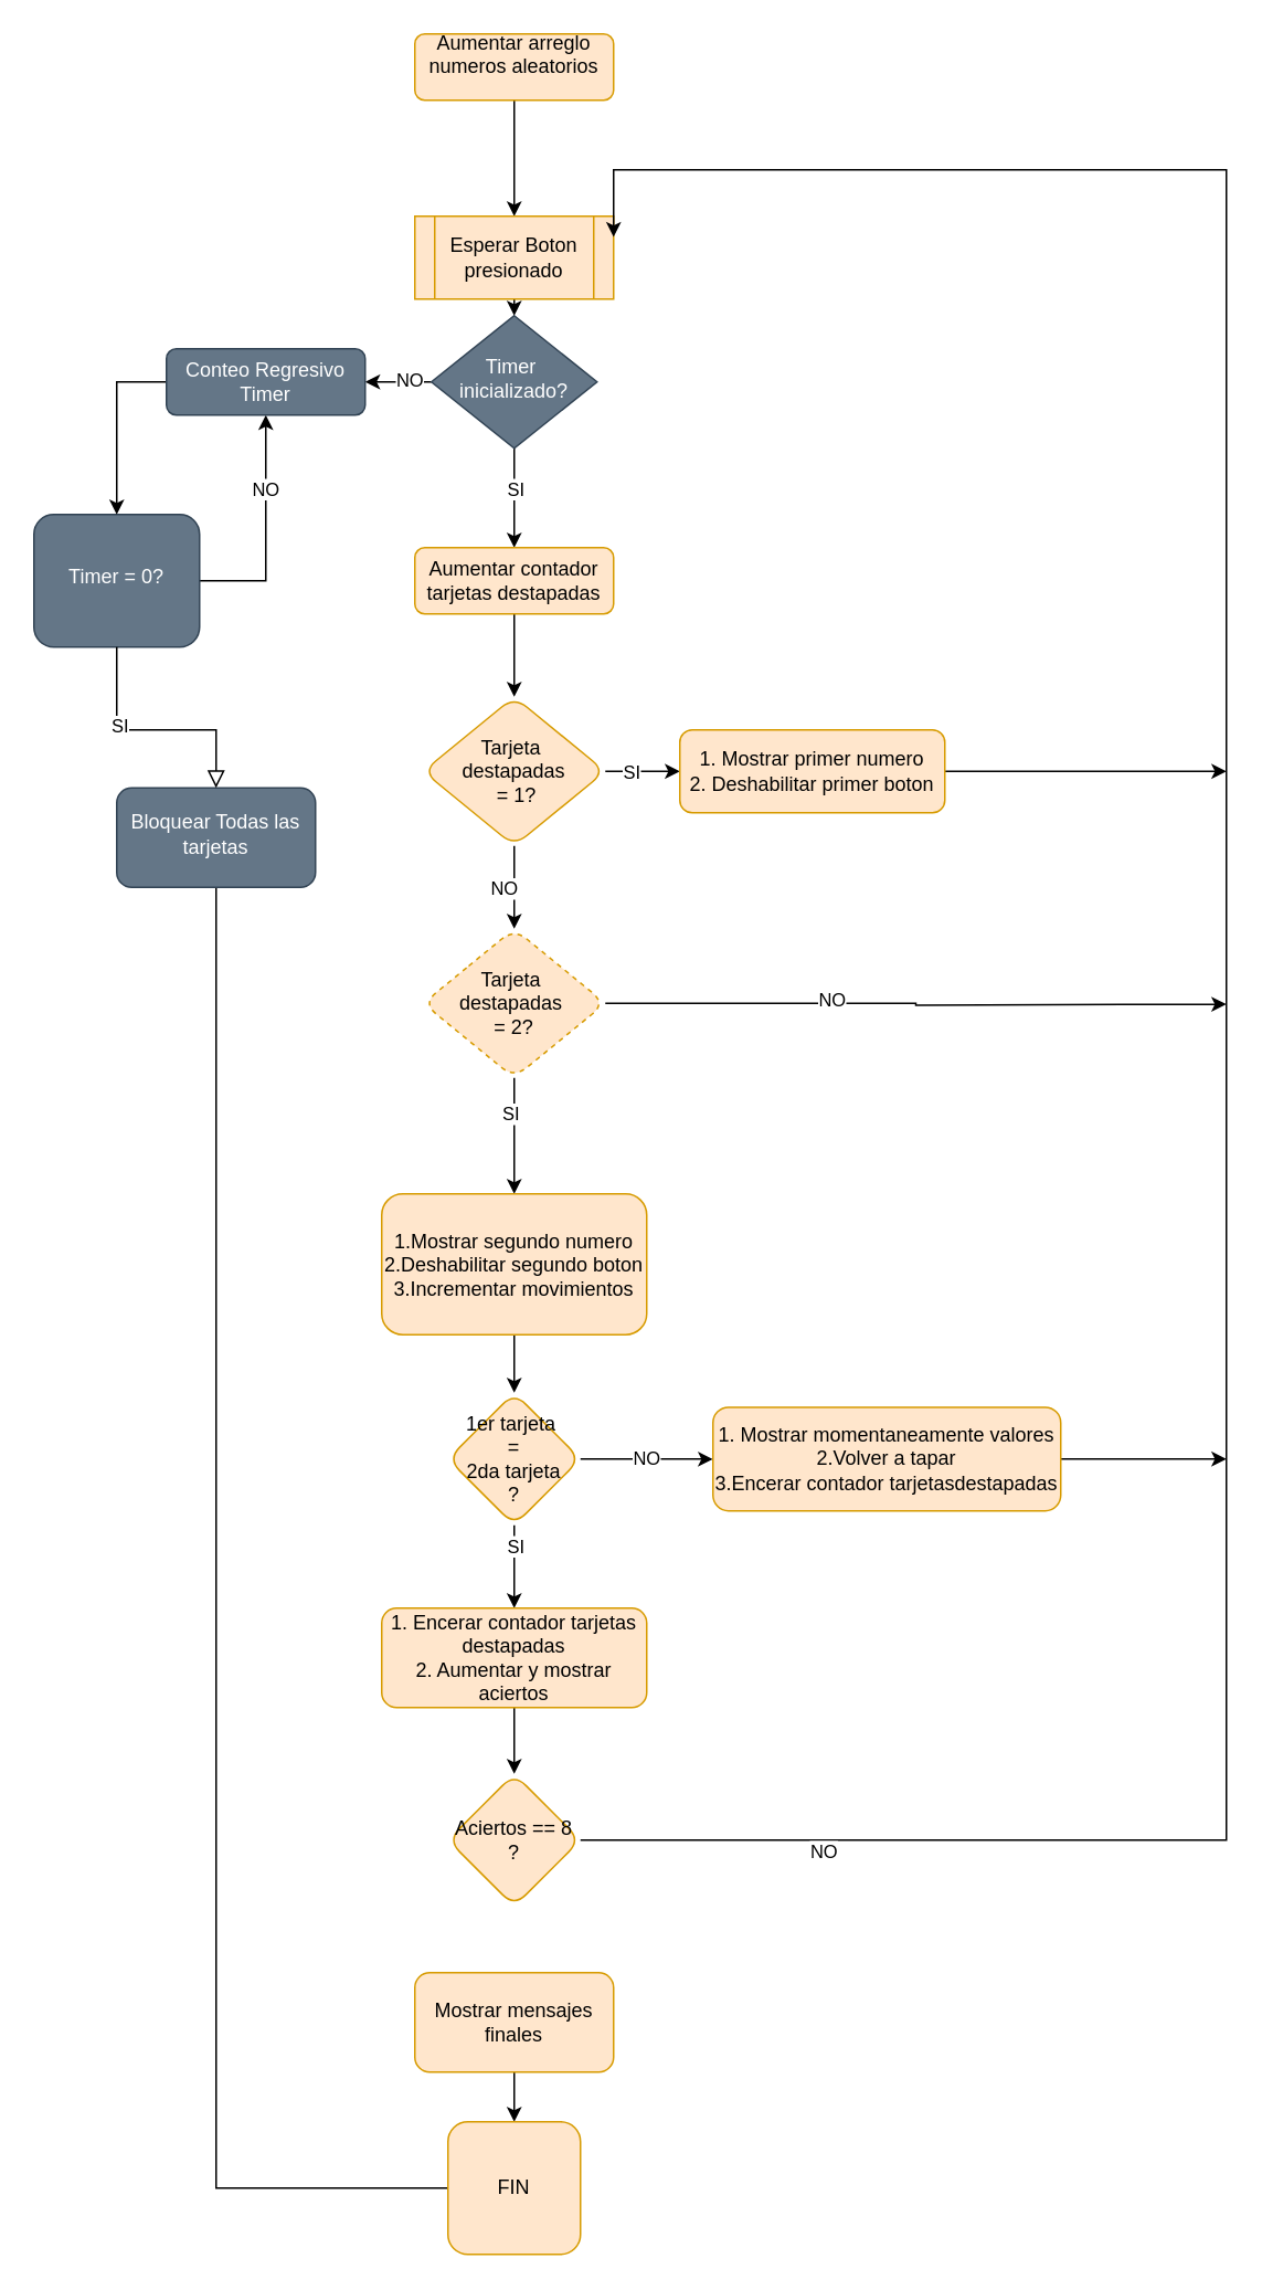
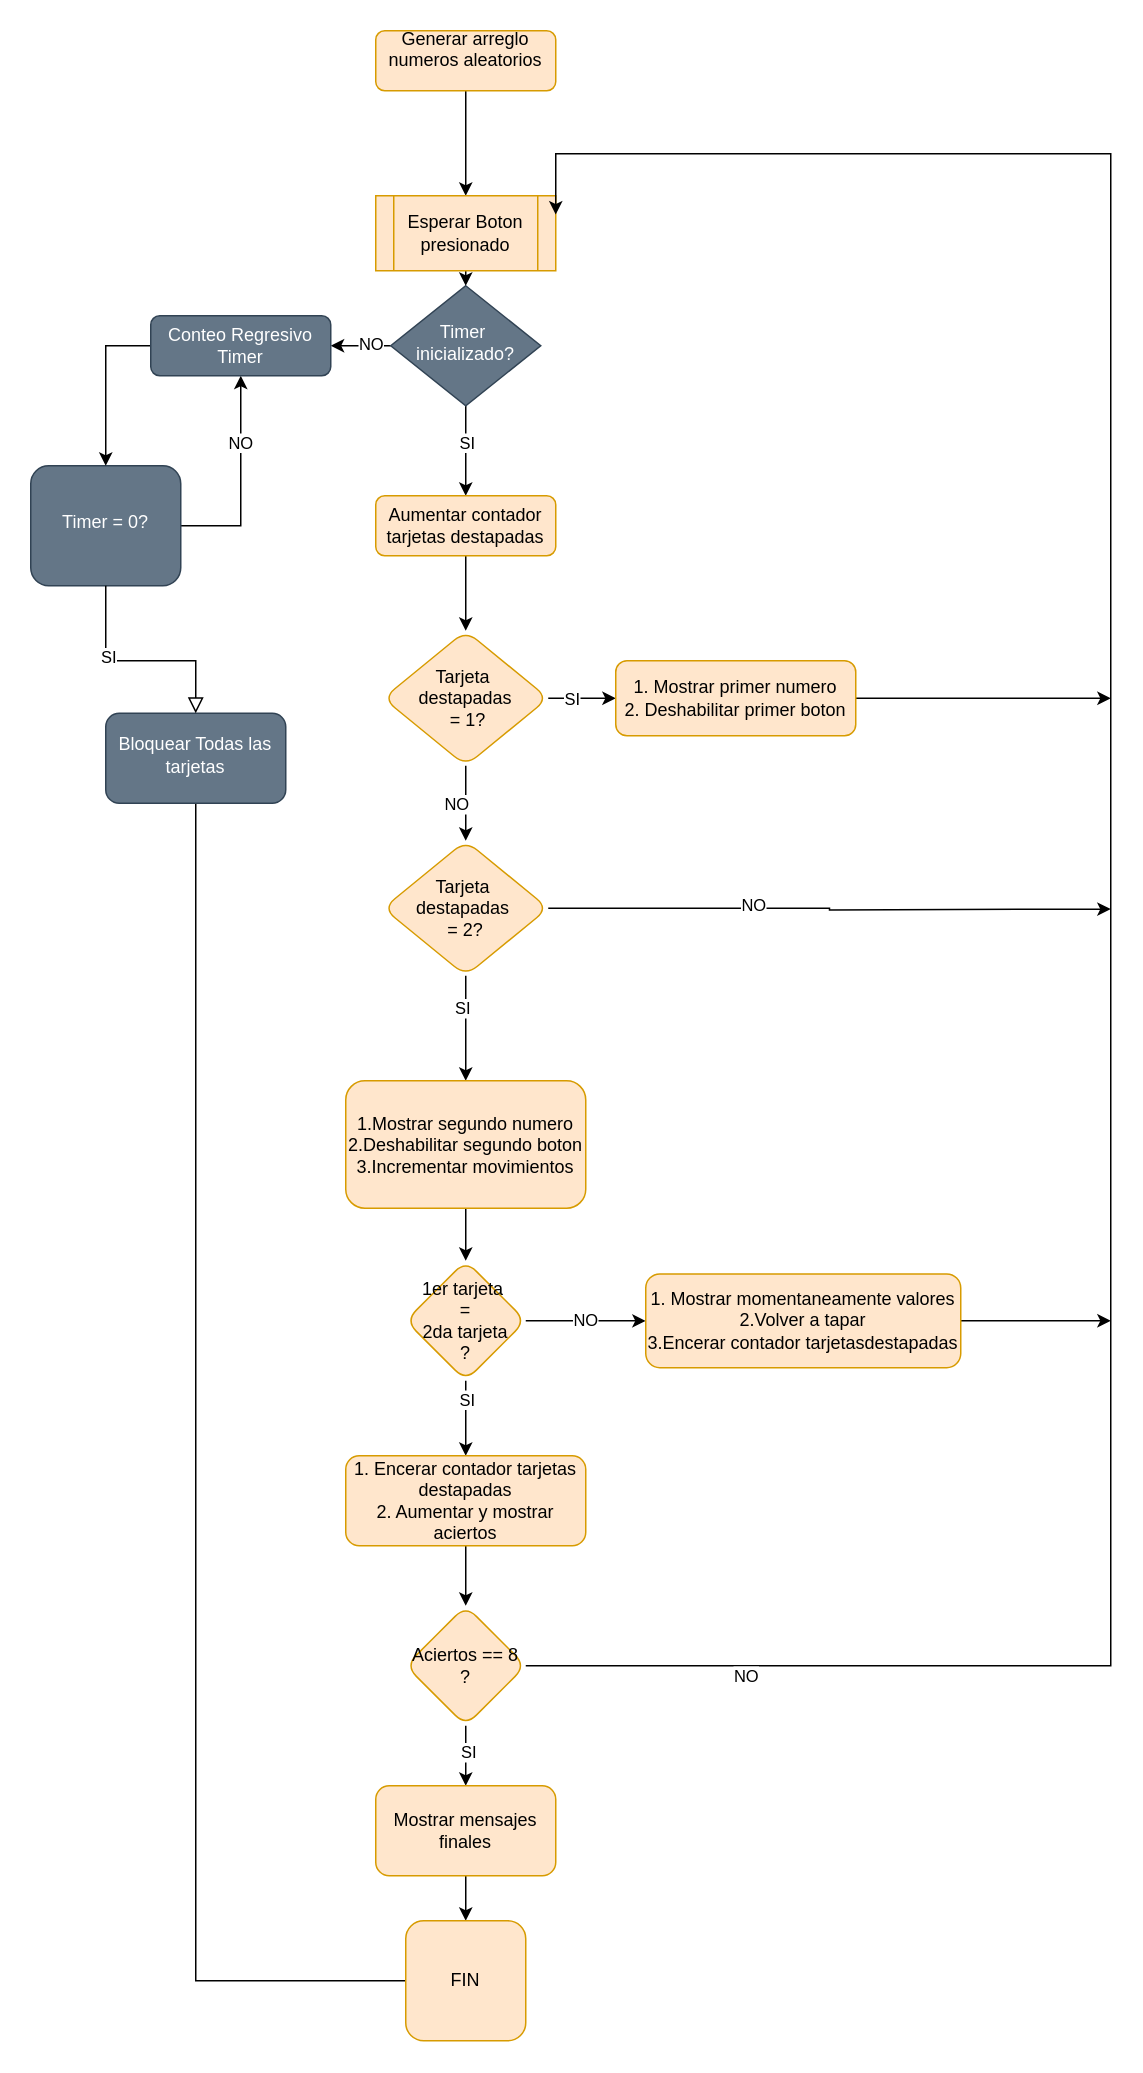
- <mxCell id="3" value="&lt;div&gt;Aumentar arreglo numeros aleatorios&lt;/div&gt;&lt;div&gt;&lt;br&gt;&lt;/div&gt;" style="rounded=1;whiteSpace=wrap;html=1;fontSize=12;glass=0;strokeWidth=1;shadow=0;fillColor=#ffe6cc;strokeColor=#d79b00;" parent="1" vertex="1"><mxGeometry x="250" y="20" width="120" height="40" as="geometry" /></mxCell>
+ <mxCell id="3" value="&lt;div&gt;Generar arreglo numeros aleatorios&lt;/div&gt;&lt;div&gt;&lt;br&gt;&lt;/div&gt;" style="rounded=1;whiteSpace=wrap;html=1;fontSize=12;glass=0;strokeWidth=1;shadow=0;fillColor=#ffe6cc;strokeColor=#d79b00;" parent="1" vertex="1"><mxGeometry x="250" y="20" width="120" height="40" as="geometry" /></mxCell>
- <mxCell id="35" value="Tarjeta&amp;nbsp;&lt;div&gt;destapadas&amp;nbsp;&lt;/div&gt;&lt;div&gt;= 2?&lt;/div&gt;" style="rhombus;whiteSpace=wrap;html=1;rounded=1;glass=0;strokeWidth=1;shadow=0;fillColor=#ffe6cc;strokeColor=#d79b00;dashed=1;" vertex="1" parent="1"><mxGeometry x="255" y="560" width="110" height="90" as="geometry" /></mxCell>
+ <mxCell id="35" value="Tarjeta&amp;nbsp;&lt;div&gt;destapadas&amp;nbsp;&lt;/div&gt;&lt;div&gt;= 2?&lt;/div&gt;" style="rhombus;whiteSpace=wrap;html=1;rounded=1;glass=0;strokeWidth=1;shadow=0;fillColor=#ffe6cc;strokeColor=#d79b00;" vertex="1" parent="1"><mxGeometry x="255" y="560" width="110" height="90" as="geometry" /></mxCell>
+ <mxCell id="48" value="" style="edgeStyle=orthogonalEdgeStyle;rounded=0;orthogonalLoop=1;jettySize=auto;html=1;" edge="1" parent="1" source="50" target="52"><mxGeometry relative="1" as="geometry" /></mxCell>
+ <mxCell id="49" value="SI" style="edgeLabel;html=1;align=center;verticalAlign=middle;resizable=0;points=[];" vertex="1" connectable="0" parent="48"><mxGeometry x="-0.17" y="1" relative="1" as="geometry"><mxPoint as="offset" /></mxGeometry></mxCell>
